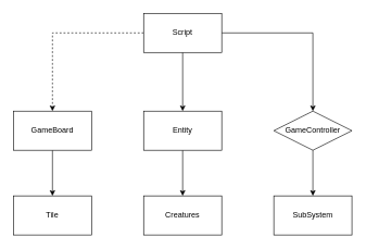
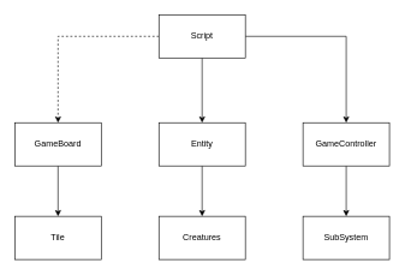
- <mxCell id="14" value="GameController" style="rhombus;whiteSpace=wrap;html=1;sketch=0;" vertex="1" parent="1"><mxGeometry x="420" y="170" width="120" height="60" as="geometry" /></mxCell>
+ <mxCell id="14" value="GameController" style="rounded=0;whiteSpace=wrap;html=1;sketch=0;" vertex="1" parent="1"><mxGeometry x="420" y="170" width="120" height="60" as="geometry" /></mxCell>
